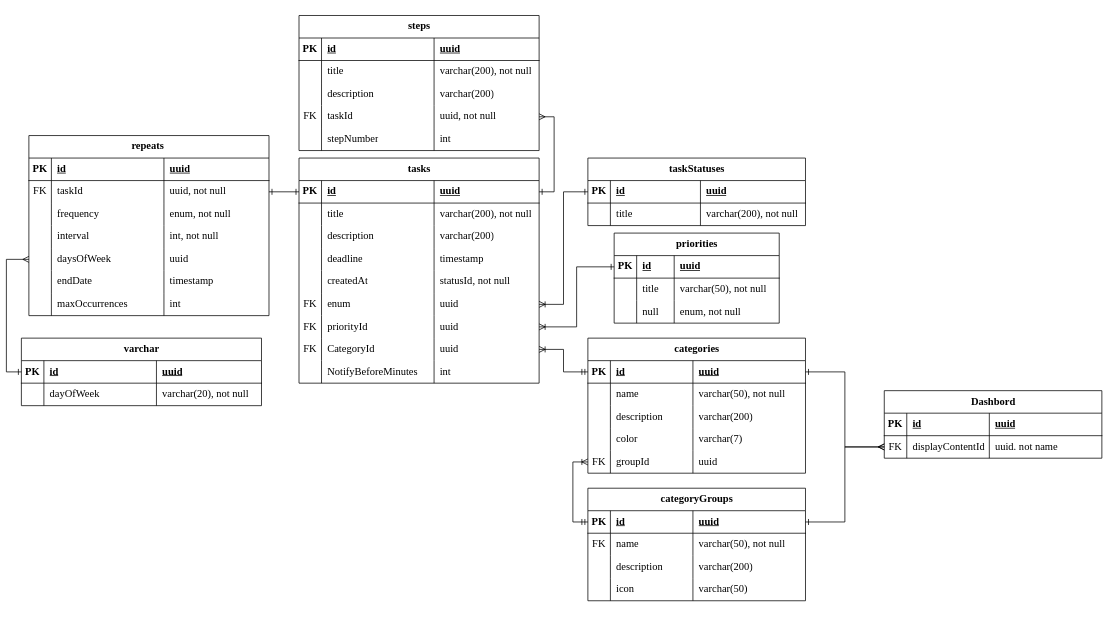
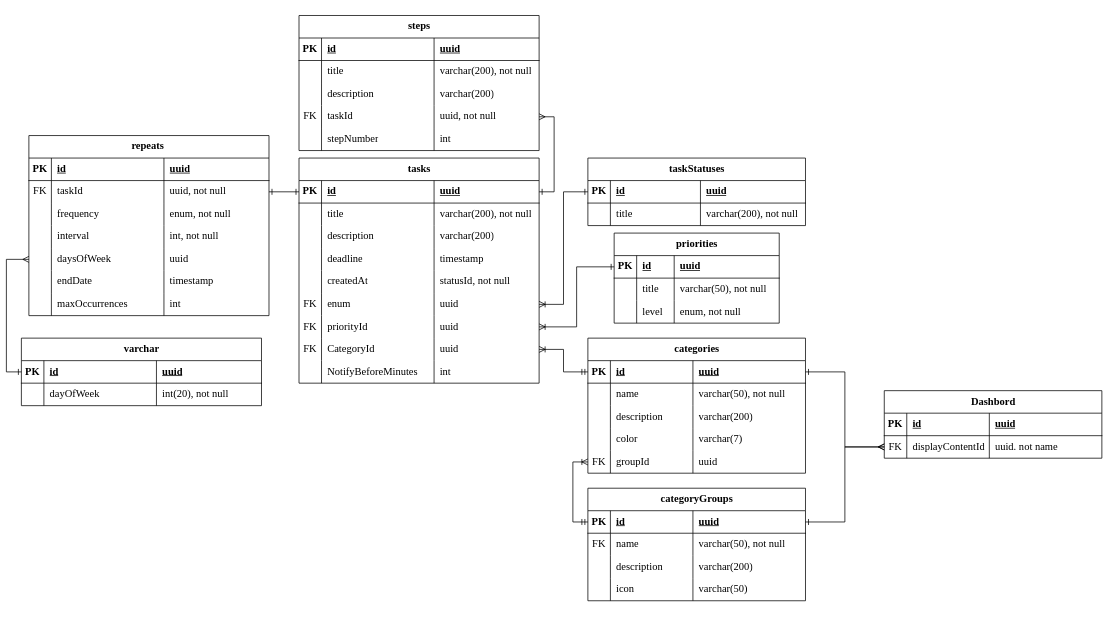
- <mxCell id="71" value="null" style="shape=partialRectangle;connectable=0;fillColor=none;top=0;left=0;bottom=0;right=0;align=left;spacingLeft=6;overflow=hidden;whiteSpace=wrap;html=1;fontSize=14;fontFamily=Times New Roman;" vertex="1" parent="69"><mxGeometry x="30" width="50" height="30" as="geometry"><mxRectangle width="50" height="30" as="alternateBounds" /></mxGeometry></mxCell>
+ <mxCell id="71" value="level" style="shape=partialRectangle;connectable=0;fillColor=none;top=0;left=0;bottom=0;right=0;align=left;spacingLeft=6;overflow=hidden;whiteSpace=wrap;html=1;fontSize=14;fontFamily=Times New Roman;" vertex="1" parent="69"><mxGeometry x="30" width="50" height="30" as="geometry"><mxRectangle width="50" height="30" as="alternateBounds" /></mxGeometry></mxCell>
- <mxCell id="174" value="varchar(20), not null" style="shape=partialRectangle;connectable=0;fillColor=none;top=0;left=0;bottom=0;right=0;align=left;spacingLeft=6;overflow=hidden;whiteSpace=wrap;html=1;fontSize=14;fontFamily=Times New Roman;" vertex="1" parent="171"><mxGeometry x="180" width="140" height="30" as="geometry"><mxRectangle width="140" height="30" as="alternateBounds" /></mxGeometry></mxCell>
+ <mxCell id="174" value="int(20), not null" style="shape=partialRectangle;connectable=0;fillColor=none;top=0;left=0;bottom=0;right=0;align=left;spacingLeft=6;overflow=hidden;whiteSpace=wrap;html=1;fontSize=14;fontFamily=Times New Roman;" vertex="1" parent="171"><mxGeometry x="180" width="140" height="30" as="geometry"><mxRectangle width="140" height="30" as="alternateBounds" /></mxGeometry></mxCell>
